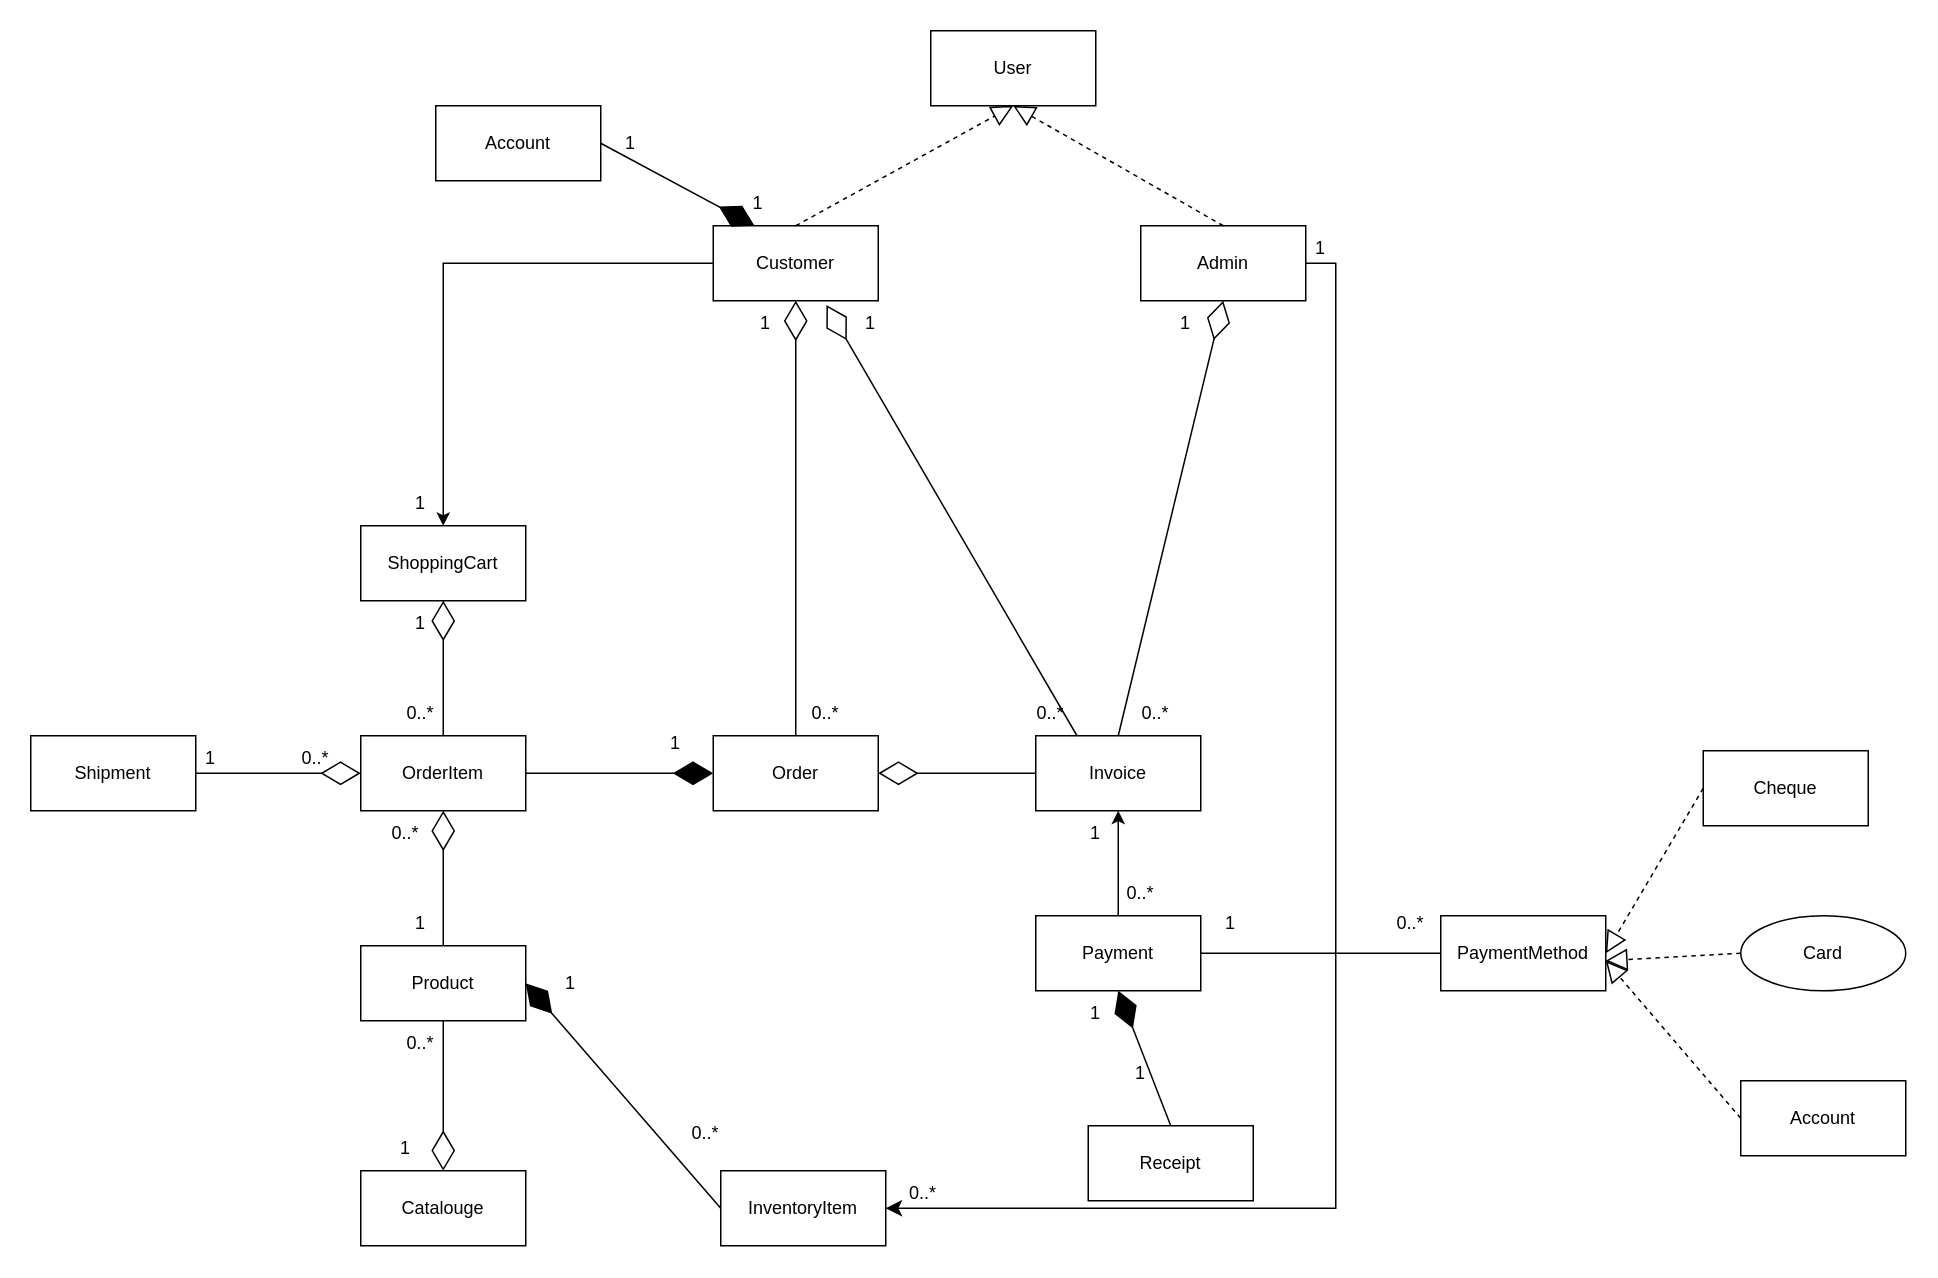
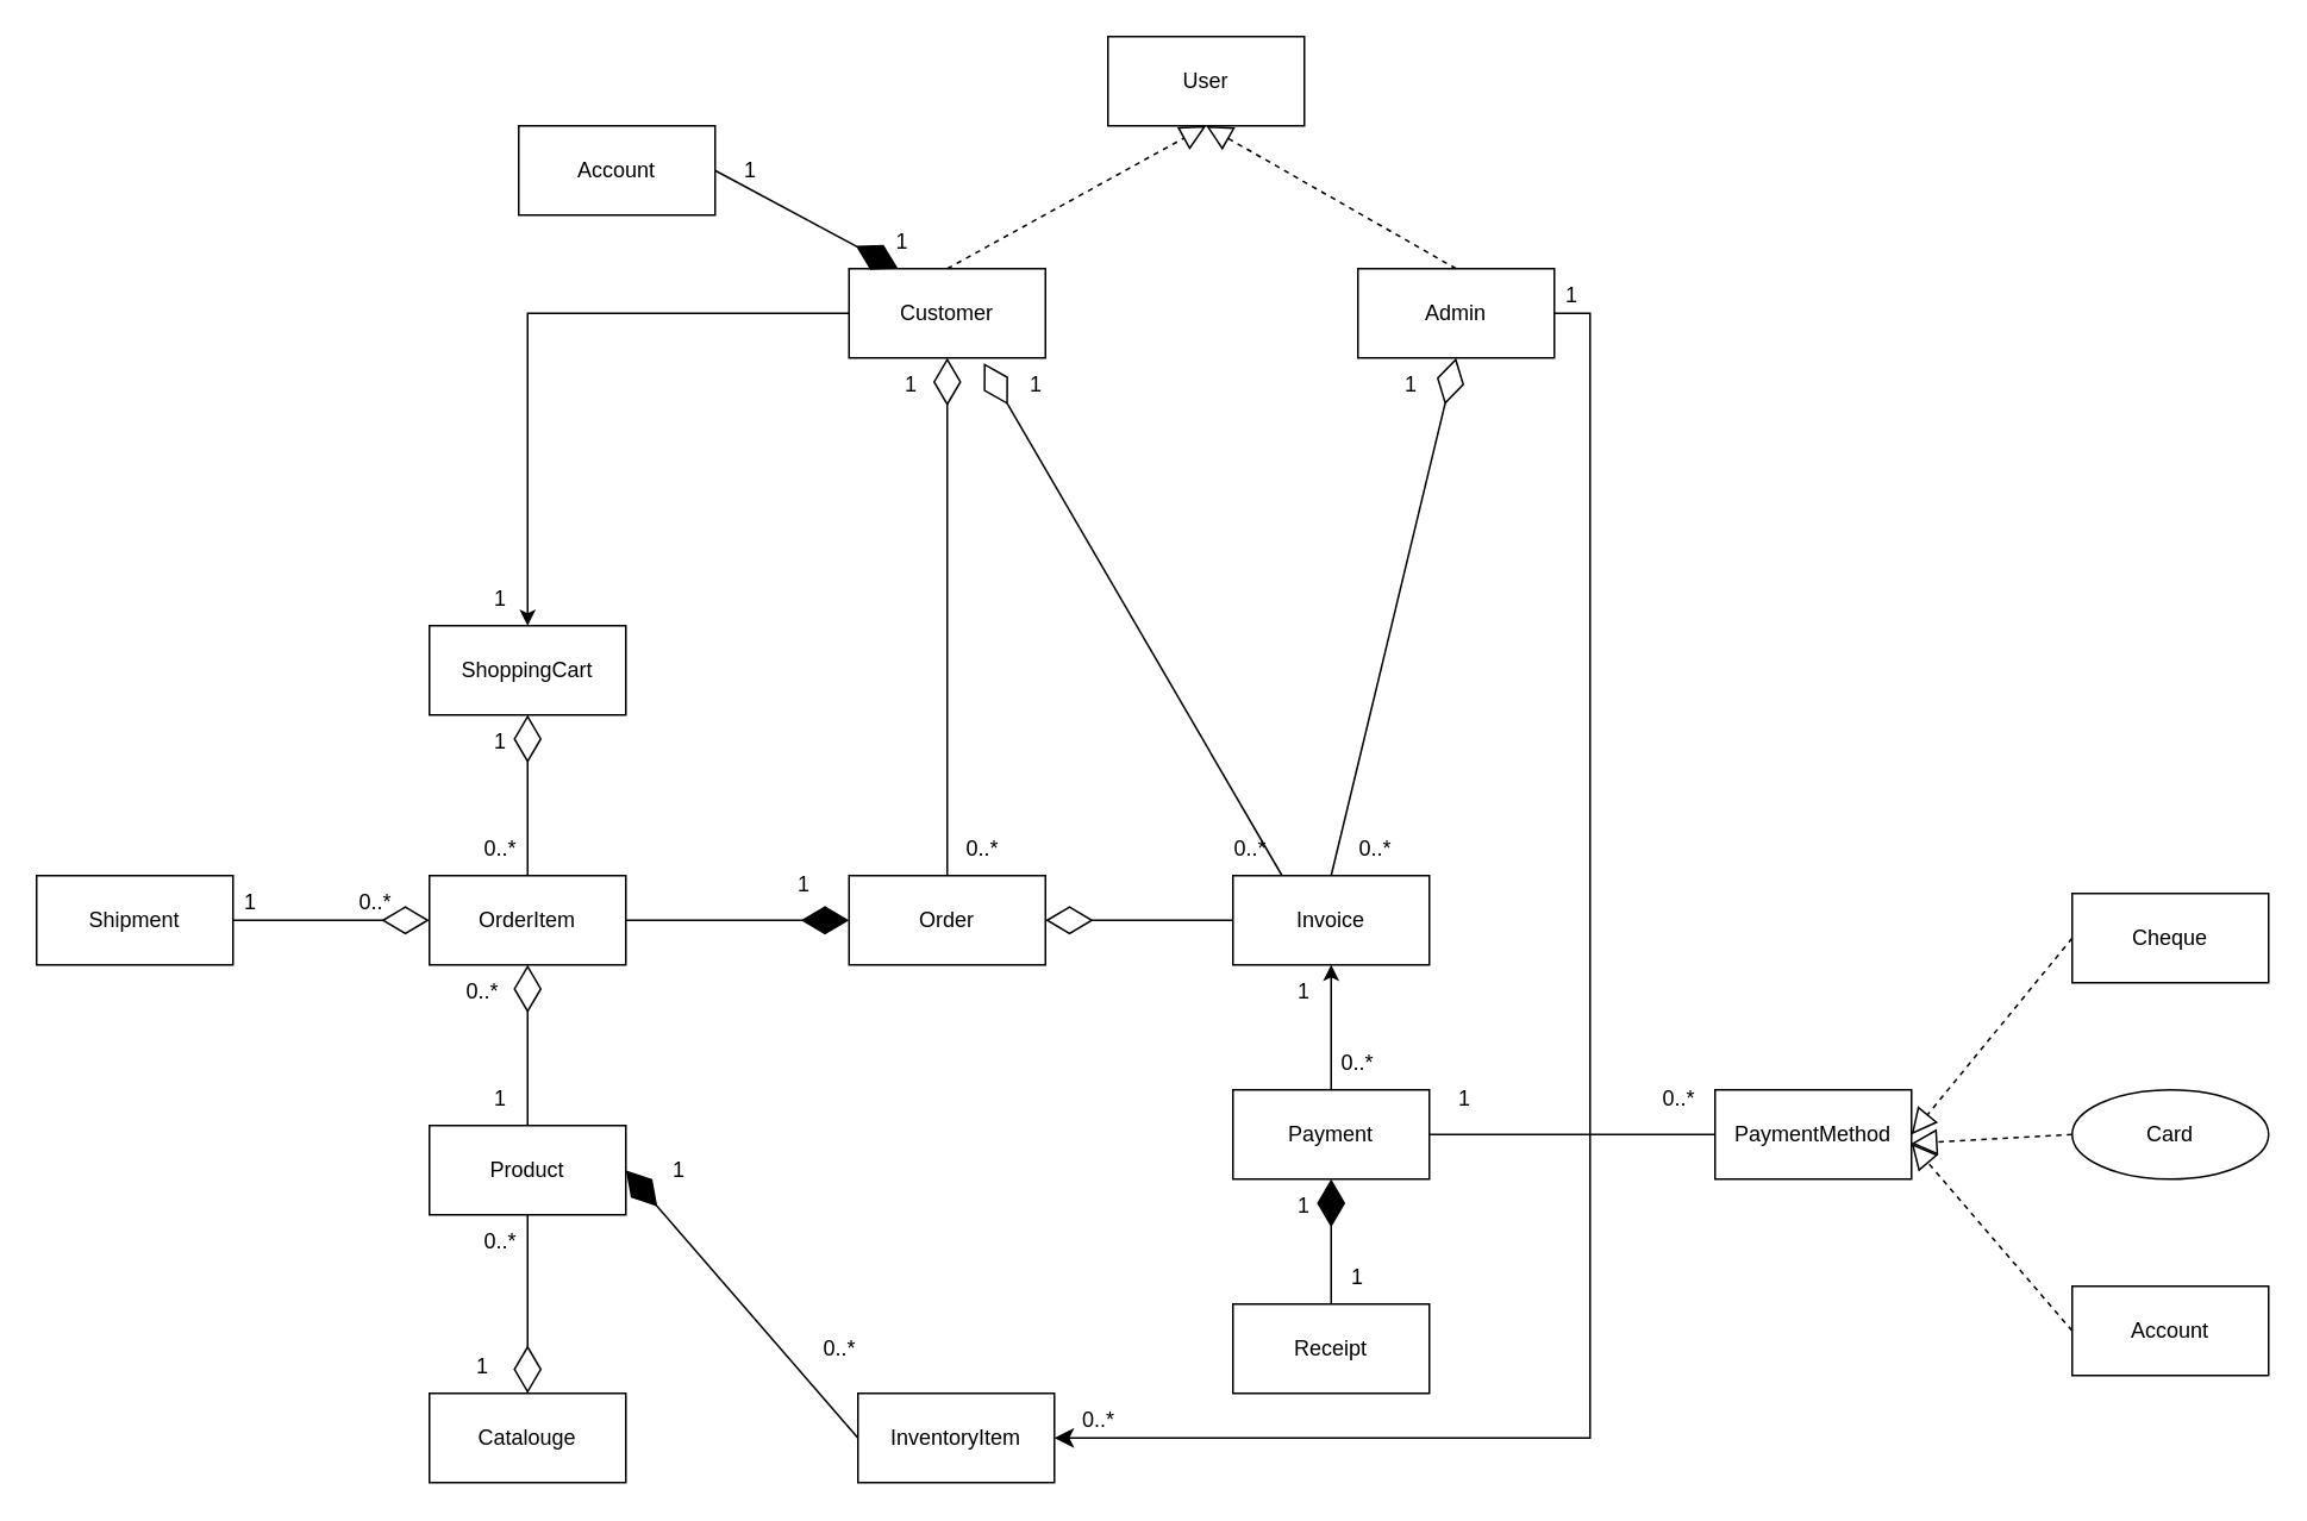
- <mxCell id="63" value="Cheque" style="html=1;whiteSpace=wrap;" vertex="1" parent="1"><mxGeometry x="1135" y="500" width="110" height="50" as="geometry" /></mxCell>
+ <mxCell id="63" value="Cheque" style="html=1;whiteSpace=wrap;" vertex="1" parent="1"><mxGeometry x="1160" y="500" width="110" height="50" as="geometry" /></mxCell>
- <mxCell id="14" value="Receipt" style="html=1;whiteSpace=wrap;" parent="1" vertex="1"><mxGeometry x="725" y="750" width="110" height="50" as="geometry" /></mxCell>
+ <mxCell id="14" value="Receipt" style="html=1;whiteSpace=wrap;" parent="1" vertex="1"><mxGeometry x="690" y="730" width="110" height="50" as="geometry" /></mxCell>
